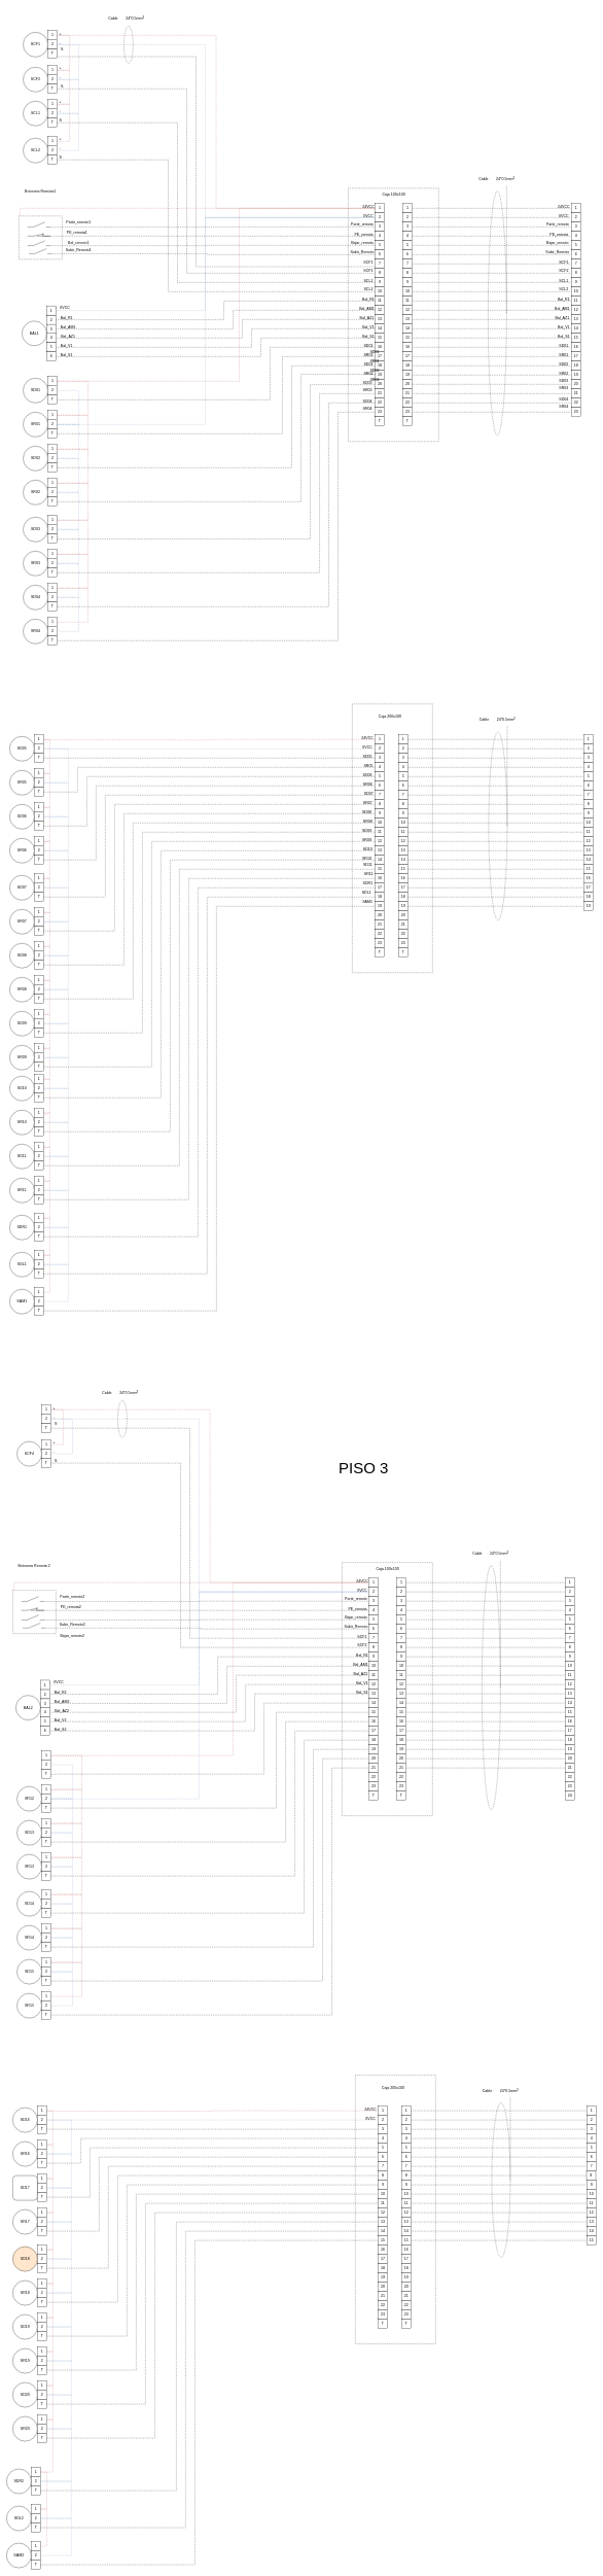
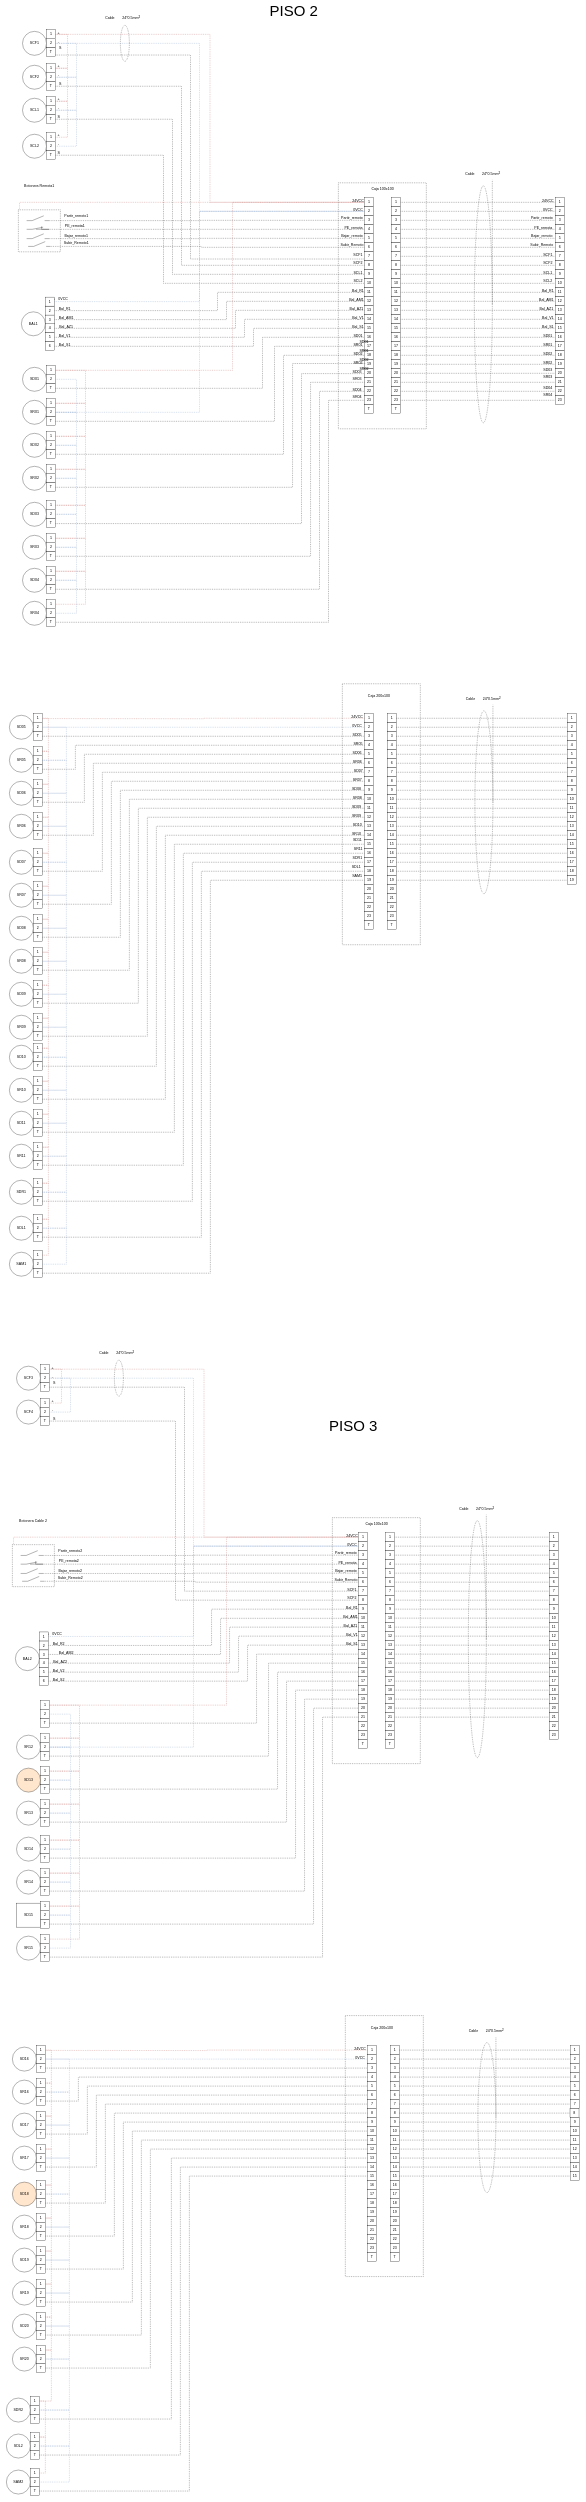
+ <mxCell id="916" value="PISO 2" style="text;html=1;strokeColor=none;fillColor=none;align=center;verticalAlign=middle;whiteSpace=wrap;rounded=0;dashed=1;fontSize=50;" parent="1" vertex="1"><mxGeometry x="762.5" y="20" width="431.25" height="30" as="geometry" /></mxCell>
- <mxCell id="22" value="Bal_remoto1" style="text;html=1;align=center;verticalAlign=middle;resizable=0;points=[];autosize=1;strokeColor=none;fillColor=none;" parent="1" vertex="1"><mxGeometry x="207.5" y="775" width="90" height="20" as="geometry" /></mxCell>
+ <mxCell id="22" value="Bajar_remoto1" style="text;html=1;align=center;verticalAlign=middle;resizable=0;points=[];autosize=1;strokeColor=none;fillColor=none;" parent="1" vertex="1"><mxGeometry x="207.5" y="775" width="90" height="20" as="geometry" /></mxCell>
+ <mxCell id="507" value="SCF3" style="ellipse;whiteSpace=wrap;html=1;aspect=fixed;" parent="503" vertex="1"><mxGeometry y="5" width="80" height="80" as="geometry" /></mxCell>
- <mxCell id="520" value="Botonera Remota 2" style="text;html=1;align=center;verticalAlign=middle;resizable=0;points=[];autosize=1;strokeColor=none;fillColor=none;" parent="1" vertex="1"><mxGeometry x="48.75" y="5059" width="120" height="20" as="geometry" /></mxCell>
+ <mxCell id="520" value="Botonera Cable 2" style="text;html=1;align=center;verticalAlign=middle;resizable=0;points=[];autosize=1;strokeColor=none;fillColor=none;" parent="1" vertex="1"><mxGeometry x="48.75" y="5059" width="120" height="20" as="geometry" /></mxCell>
- <mxCell id="513" value="Bajar_remoto2" style="text;html=1;align=center;verticalAlign=middle;resizable=0;points=[];autosize=1;strokeColor=none;fillColor=none;" parent="1" vertex="1"><mxGeometry x="187.5" y="5285" width="90" height="20" as="geometry" /></mxCell>
+ <mxCell id="513" value="Bajar_remoto2" style="text;html=1;align=center;verticalAlign=middle;resizable=0;points=[];autosize=1;strokeColor=none;fillColor=none;" parent="1" vertex="1"><mxGeometry x="187.5" y="5225" width="90" height="20" as="geometry" /></mxCell>
- <mxCell id="611" value="Bal_AM2" style="text;html=1;align=center;verticalAlign=middle;resizable=0;points=[];autosize=1;strokeColor=none;fillColor=none;" parent="1" vertex="1"><mxGeometry x="168.75" y="5499" width="60" height="20" as="geometry" /></mxCell>
+ <mxCell id="611" value="Bal_AM2" style="text;html=1;align=center;verticalAlign=middle;resizable=0;points=[];autosize=1;strokeColor=none;fillColor=none;" parent="1" vertex="1"><mxGeometry x="188.75" y="5499" width="60" height="20" as="geometry" /></mxCell>
- <mxCell id="880" value="24" style="rounded=0;whiteSpace=wrap;html=1;" parent="1" vertex="1"><mxGeometry x="1830" y="5799" width="30" height="30" as="geometry" /></mxCell>
- <mxCell id="680" value="SD13" style="ellipse;whiteSpace=wrap;html=1;aspect=fixed;" parent="676" vertex="1"><mxGeometry y="5" width="80" height="80" as="geometry" /></mxCell>
+ <mxCell id="680" value="SD13" style="ellipse;whiteSpace=wrap;html=1;aspect=fixed;fillColor=#ffe6cc;" parent="676" vertex="1"><mxGeometry y="5" width="80" height="80" as="geometry" /></mxCell>
- <mxCell id="712" value="SD15" style="ellipse;whiteSpace=wrap;html=1;aspect=fixed;" parent="708" vertex="1"><mxGeometry y="5" width="80" height="80" as="geometry" /></mxCell>
+ <mxCell id="712" value="SD15" style="whiteSpace=wrap;html=1;aspect=fixed;rounded=0;" parent="708" vertex="1"><mxGeometry y="5" width="80" height="80" as="geometry" /></mxCell>
- <mxCell id="743" value="SD17" style="whiteSpace=wrap;html=1;aspect=fixed;rounded=1;" parent="739" vertex="1"><mxGeometry y="5" width="80" height="80" as="geometry" /></mxCell>
+ <mxCell id="743" value="SD17" style="ellipse;whiteSpace=wrap;html=1;aspect=fixed;" parent="739" vertex="1"><mxGeometry y="5" width="80" height="80" as="geometry" /></mxCell>
